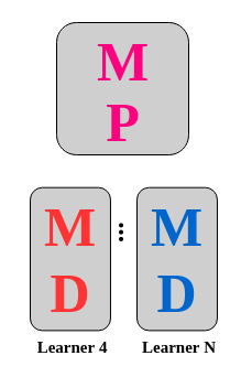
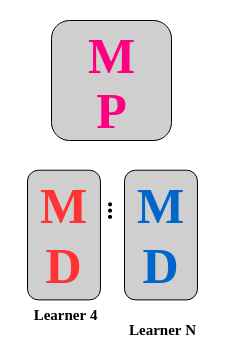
- <mxCell id="5" value="&lt;b style=&quot;font-size: 15px;&quot;&gt;Learner&lt;/b&gt;&lt;b style=&quot;background-color: initial;&quot;&gt;&amp;nbsp;N&lt;/b&gt;" style="text;html=1;align=center;verticalAlign=middle;resizable=0;points=[];autosize=1;strokeColor=none;fillColor=none;fontSize=15;fontFamily=CMU Sans Serif;" vertex="1" parent="1"><mxGeometry x="117" y="299.4" width="90" height="30" as="geometry" /></mxCell>
+ <mxCell id="5" value="&lt;b style=&quot;font-size: 15px;&quot;&gt;Learner&lt;/b&gt;&lt;b style=&quot;background-color: initial;&quot;&gt;&amp;nbsp;N&lt;/b&gt;" style="text;html=1;align=center;verticalAlign=middle;resizable=0;points=[];autosize=1;strokeColor=none;fillColor=none;fontSize=15;fontFamily=CMU Sans Serif;" vertex="1" parent="1"><mxGeometry x="117" y="314.4" width="90" height="30" as="geometry" /></mxCell>
